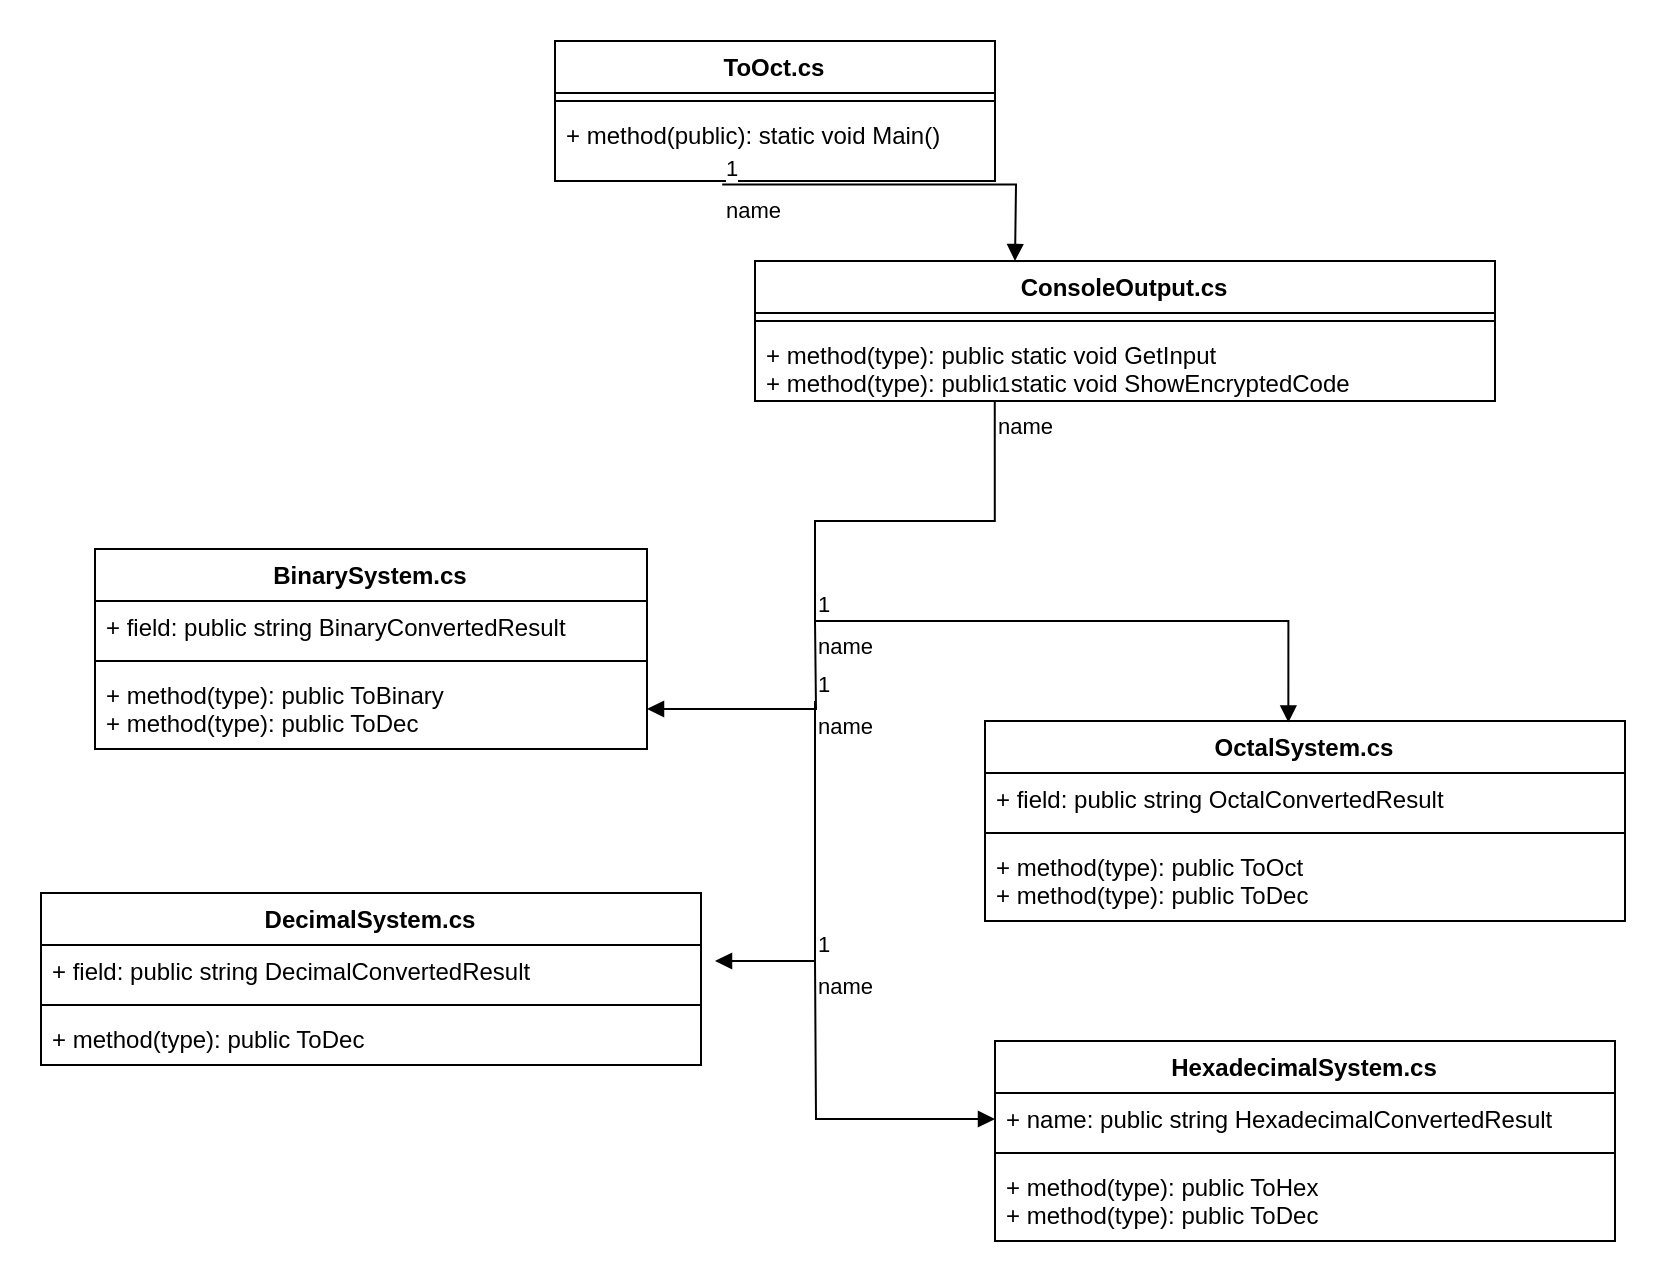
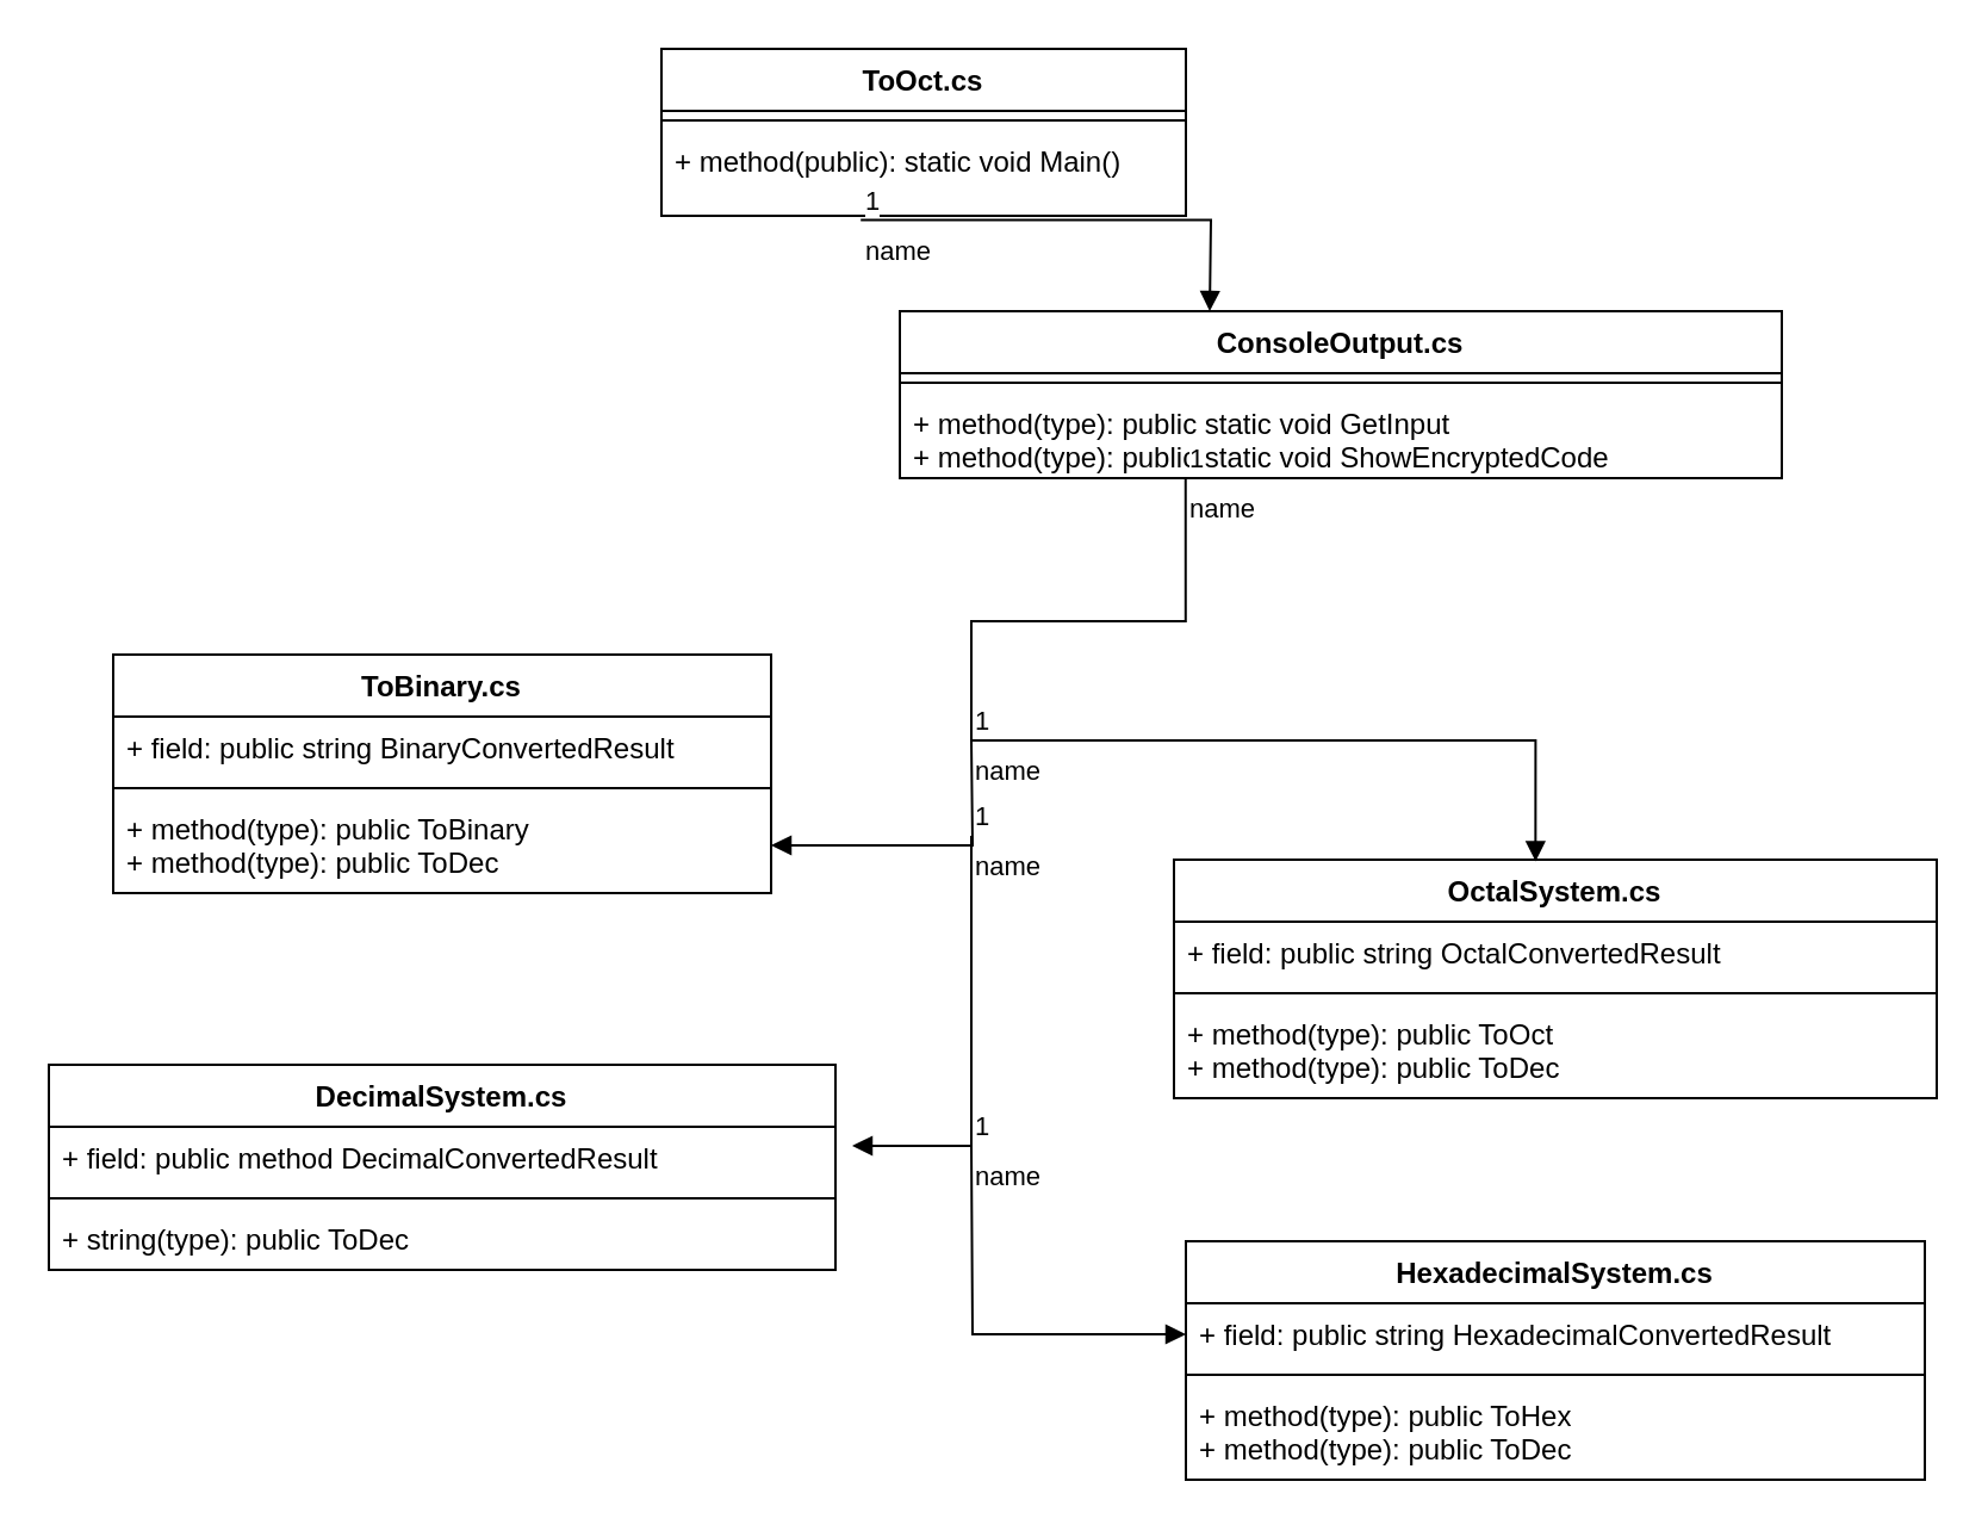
- <mxCell id="8" value="BinarySystem.cs" style="swimlane;fontStyle=1;align=center;verticalAlign=top;childLayout=stackLayout;horizontal=1;startSize=26;horizontalStack=0;resizeParent=1;resizeParentMax=0;resizeLast=0;collapsible=1;marginBottom=0;whiteSpace=wrap;html=1;" parent="1" vertex="1"><mxGeometry x="47" y="274" width="276" height="100" as="geometry" /></mxCell>
+ <mxCell id="8" value="ToBinary.cs" style="swimlane;fontStyle=1;align=center;verticalAlign=top;childLayout=stackLayout;horizontal=1;startSize=26;horizontalStack=0;resizeParent=1;resizeParentMax=0;resizeLast=0;collapsible=1;marginBottom=0;whiteSpace=wrap;html=1;" parent="1" vertex="1"><mxGeometry x="47" y="274" width="276" height="100" as="geometry" /></mxCell>
- <mxCell id="17" value="+ field: public string DecimalConvertedResult" style="text;strokeColor=none;fillColor=none;align=left;verticalAlign=top;spacingLeft=4;spacingRight=4;overflow=hidden;rotatable=0;points=[[0,0.5],[1,0.5]];portConstraint=eastwest;whiteSpace=wrap;html=1;" parent="16" vertex="1"><mxGeometry y="26" width="330" height="26" as="geometry" /></mxCell>
+ <mxCell id="17" value="+ field: public method DecimalConvertedResult" style="text;strokeColor=none;fillColor=none;align=left;verticalAlign=top;spacingLeft=4;spacingRight=4;overflow=hidden;rotatable=0;points=[[0,0.5],[1,0.5]];portConstraint=eastwest;whiteSpace=wrap;html=1;" parent="16" vertex="1"><mxGeometry y="26" width="330" height="26" as="geometry" /></mxCell>
- <mxCell id="19" value="+ method(type): public ToDec" style="text;strokeColor=none;fillColor=none;align=left;verticalAlign=top;spacingLeft=4;spacingRight=4;overflow=hidden;rotatable=0;points=[[0,0.5],[1,0.5]];portConstraint=eastwest;whiteSpace=wrap;html=1;" parent="16" vertex="1"><mxGeometry y="60" width="330" height="26" as="geometry" /></mxCell>
+ <mxCell id="19" value="+ string(type): public ToDec" style="text;strokeColor=none;fillColor=none;align=left;verticalAlign=top;spacingLeft=4;spacingRight=4;overflow=hidden;rotatable=0;points=[[0,0.5],[1,0.5]];portConstraint=eastwest;whiteSpace=wrap;html=1;" parent="16" vertex="1"><mxGeometry y="60" width="330" height="26" as="geometry" /></mxCell>
- <mxCell id="21" value="+ name: public string HexadecimalConvertedResult" style="text;strokeColor=none;fillColor=none;align=left;verticalAlign=top;spacingLeft=4;spacingRight=4;overflow=hidden;rotatable=0;points=[[0,0.5],[1,0.5]];portConstraint=eastwest;whiteSpace=wrap;html=1;" parent="20" vertex="1"><mxGeometry y="26" width="310" height="26" as="geometry" /></mxCell>
+ <mxCell id="21" value="+ field: public string HexadecimalConvertedResult" style="text;strokeColor=none;fillColor=none;align=left;verticalAlign=top;spacingLeft=4;spacingRight=4;overflow=hidden;rotatable=0;points=[[0,0.5],[1,0.5]];portConstraint=eastwest;whiteSpace=wrap;html=1;" parent="20" vertex="1"><mxGeometry y="26" width="310" height="26" as="geometry" /></mxCell>
